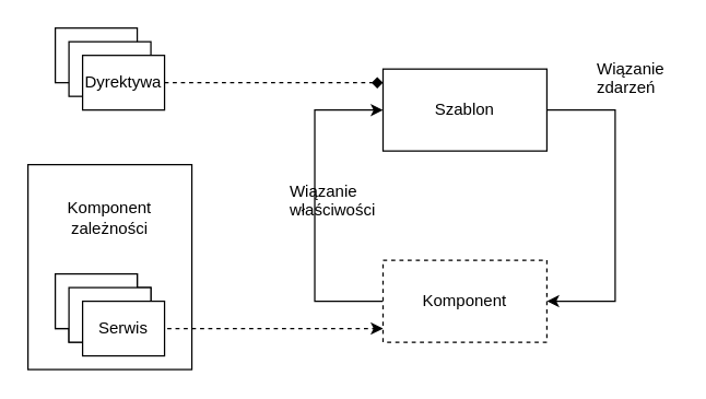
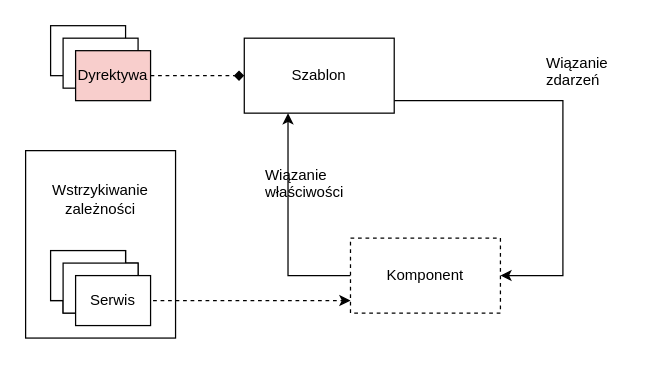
- <mxCell id="18" value="Dyrektywa" style="rounded=0;whiteSpace=wrap;html=1;" vertex="1" parent="1"><mxGeometry x="60" y="40" width="60" height="40" as="geometry" /></mxCell>
+ <mxCell id="18" value="Dyrektywa" style="rounded=0;whiteSpace=wrap;html=1;fillColor=#f8cecc;" vertex="1" parent="1"><mxGeometry x="60" y="40" width="60" height="40" as="geometry" /></mxCell>
- <mxCell id="3" value="Szablon" style="rounded=0;whiteSpace=wrap;html=1;" vertex="1" parent="1"><mxGeometry x="280" y="50" width="120" height="60" as="geometry" /></mxCell>
+ <mxCell id="3" value="Szablon" style="rounded=0;whiteSpace=wrap;html=1;" vertex="1" parent="1"><mxGeometry x="195" y="30" width="120" height="60" as="geometry" /></mxCell>
- <mxCell id="8" value="Komponent zależności&lt;br&gt;&lt;br&gt;&lt;br&gt;&lt;br&gt;&lt;br&gt;&lt;br&gt;" style="rounded=0;whiteSpace=wrap;html=1;" vertex="1" parent="1"><mxGeometry x="20" y="120" width="120" height="150" as="geometry" /></mxCell>
+ <mxCell id="8" value="Wstrzykiwanie zależności&lt;br&gt;&lt;br&gt;&lt;br&gt;&lt;br&gt;&lt;br&gt;&lt;br&gt;" style="rounded=0;whiteSpace=wrap;html=1;" vertex="1" parent="1"><mxGeometry x="20" y="120" width="120" height="150" as="geometry" /></mxCell>
